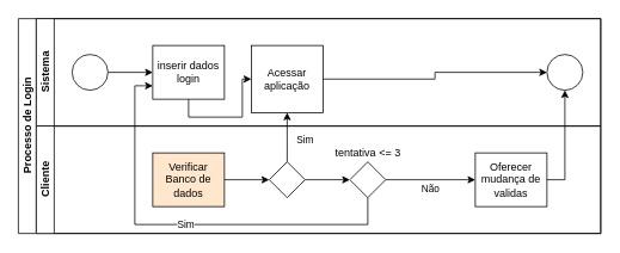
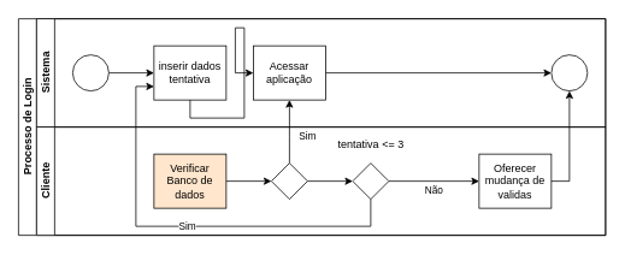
- <mxCell id="9" value="inserir dados login" style="rounded=0;whiteSpace=wrap;html=1;fontFamily=Helvetica;fontSize=12;fontColor=#000000;align=center;" vertex="1" parent="3"><mxGeometry x="130" y="30" width="80" height="60" as="geometry" /></mxCell>
+ <mxCell id="9" value="inserir dados tentativa" style="rounded=0;whiteSpace=wrap;html=1;fontFamily=Helvetica;fontSize=12;fontColor=#000000;align=center;" vertex="1" parent="3"><mxGeometry x="130" y="30" width="80" height="60" as="geometry" /></mxCell>
- <mxCell id="6" value="Acessar aplicação" style="rounded=0;whiteSpace=wrap;html=1;fontFamily=Helvetica;fontSize=12;fontColor=#000000;align=center;" vertex="1" parent="3"><mxGeometry x="240" y="30" width="80" height="75" as="geometry" /></mxCell>
+ <mxCell id="6" value="Acessar aplicação" style="rounded=0;whiteSpace=wrap;html=1;fontFamily=Helvetica;fontSize=12;fontColor=#000000;align=center;" vertex="1" parent="3"><mxGeometry x="240" y="30" width="80" height="60" as="geometry" /></mxCell>
- <mxCell id="14" value="tentativa &amp;lt;= 3" style="text;html=1;align=center;verticalAlign=middle;resizable=0;points=[];autosize=1;" vertex="1" parent="12"><mxGeometry x="325" y="20" width="90" height="20" as="geometry" /></mxCell>
+ <mxCell id="14" value="tentativa &amp;lt;= 3" style="text;html=1;align=center;verticalAlign=middle;resizable=0;points=[];autosize=1;" vertex="1" parent="12"><mxGeometry x="325" y="10" width="90" height="20" as="geometry" /></mxCell>
